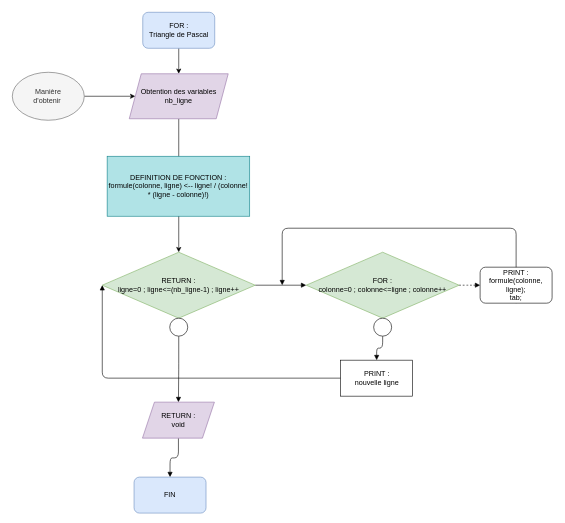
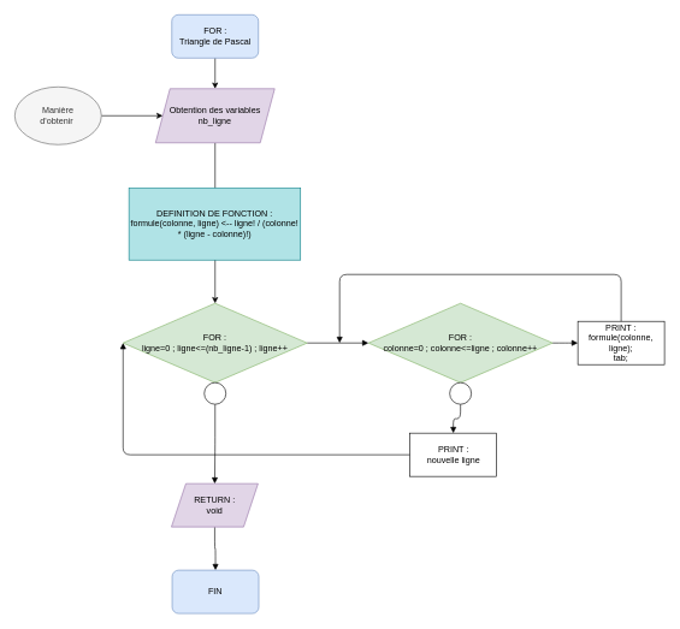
- <mxCell id="9" value="RETURN :&lt;br&gt;ligne=0 ; ligne&amp;lt;=(nb_ligne-1) ; ligne++" style="rhombus;whiteSpace=wrap;html=1;fillColor=#d5e8d4;strokeColor=#82b366;" parent="1" vertex="1"><mxGeometry x="170" y="420" width="255" height="110" as="geometry" /></mxCell>
+ <mxCell id="9" value="FOR :&lt;br&gt;ligne=0 ; ligne&amp;lt;=(nb_ligne-1) ; ligne++" style="rhombus;whiteSpace=wrap;html=1;fillColor=#d5e8d4;strokeColor=#82b366;" parent="1" vertex="1"><mxGeometry x="170" y="420" width="255" height="110" as="geometry" /></mxCell>
- <mxCell id="13" style="edgeStyle=elbowEdgeStyle;rounded=1;orthogonalLoop=1;jettySize=auto;html=1;exitX=1;exitY=0.5;exitDx=0;exitDy=0;entryX=0;entryY=0.5;entryDx=0;entryDy=0;endArrow=block;endFill=1;strokeColor=#000000;dashed=1;" parent="1" source="14" target="12" edge="1"><mxGeometry relative="1" as="geometry" /></mxCell>
+ <mxCell id="13" style="edgeStyle=elbowEdgeStyle;rounded=1;orthogonalLoop=1;jettySize=auto;html=1;exitX=1;exitY=0.5;exitDx=0;exitDy=0;entryX=0;entryY=0.5;entryDx=0;entryDy=0;endArrow=block;endFill=1;strokeColor=#000000;" parent="1" source="14" target="12" edge="1"><mxGeometry relative="1" as="geometry" /></mxCell>
- <mxCell id="12" value="PRINT :&lt;br&gt;formule(colonne, ligne);&lt;br&gt;tab;" style="whiteSpace=wrap;html=1;rounded=1;" parent="1" vertex="1"><mxGeometry x="800" y="445" width="120" height="60" as="geometry" /></mxCell>
+ <mxCell id="12" value="PRINT :&lt;br&gt;formule(colonne, ligne);&lt;br&gt;tab;" style="rounded=0;whiteSpace=wrap;html=1;" parent="1" vertex="1"><mxGeometry x="800" y="445" width="120" height="60" as="geometry" /></mxCell>
- <mxCell id="22" value="FIN" style="rounded=1;whiteSpace=wrap;html=1;fillColor=#dae8fc;strokeColor=#6c8ebf;" parent="1" vertex="1"><mxGeometry x="223" y="795" width="120" height="60" as="geometry" /></mxCell>
+ <mxCell id="22" value="FIN" style="rounded=1;whiteSpace=wrap;html=1;fillColor=#dae8fc;strokeColor=#6c8ebf;" parent="1" vertex="1"><mxGeometry x="238" y="790" width="120" height="60" as="geometry" /></mxCell>
